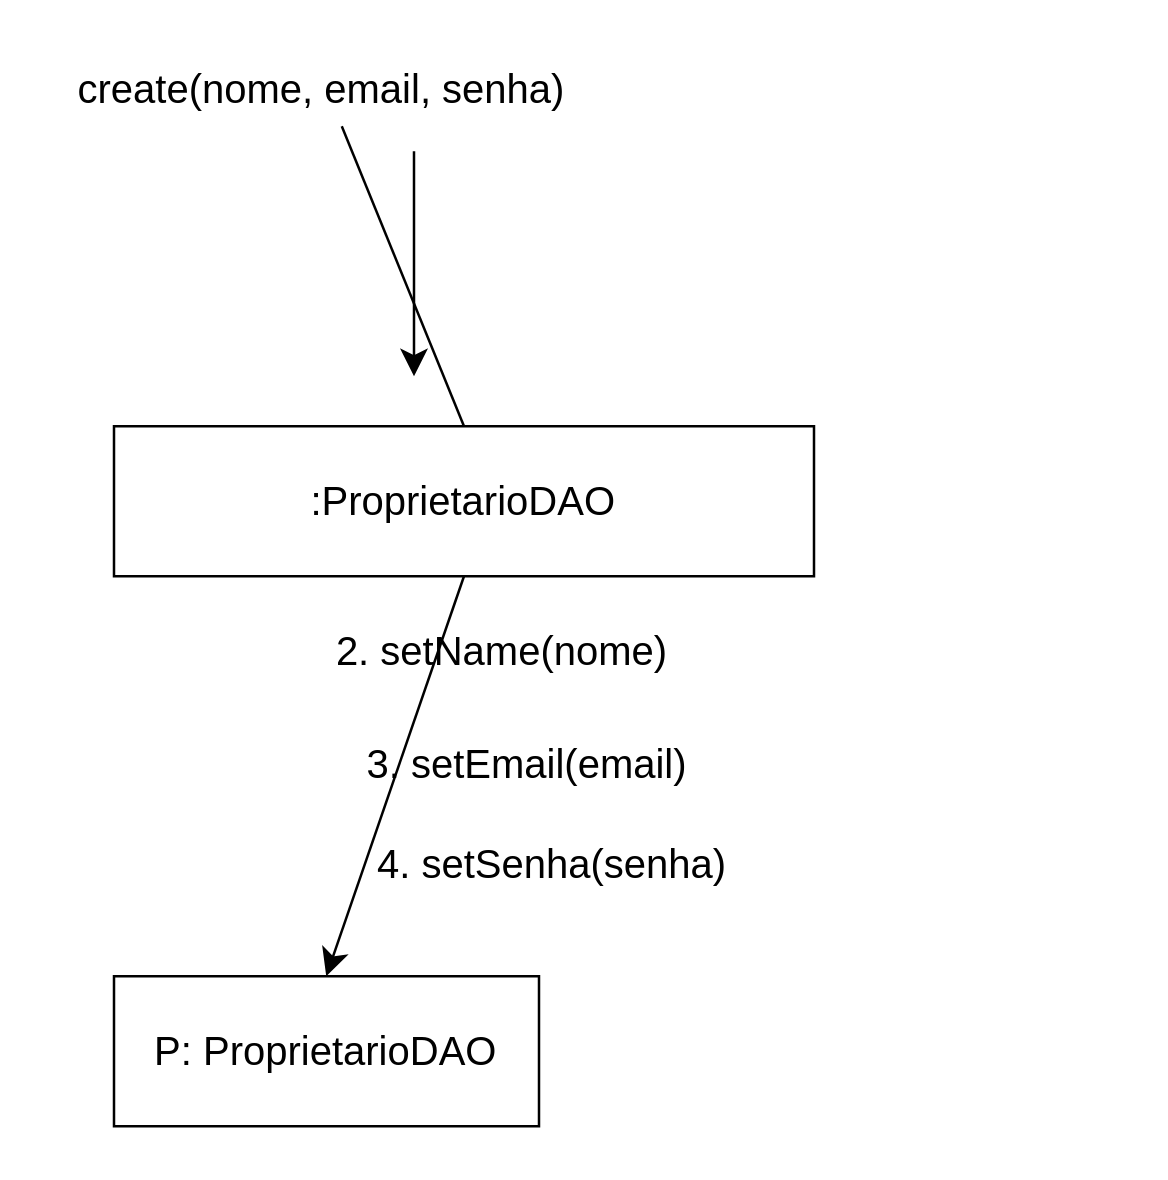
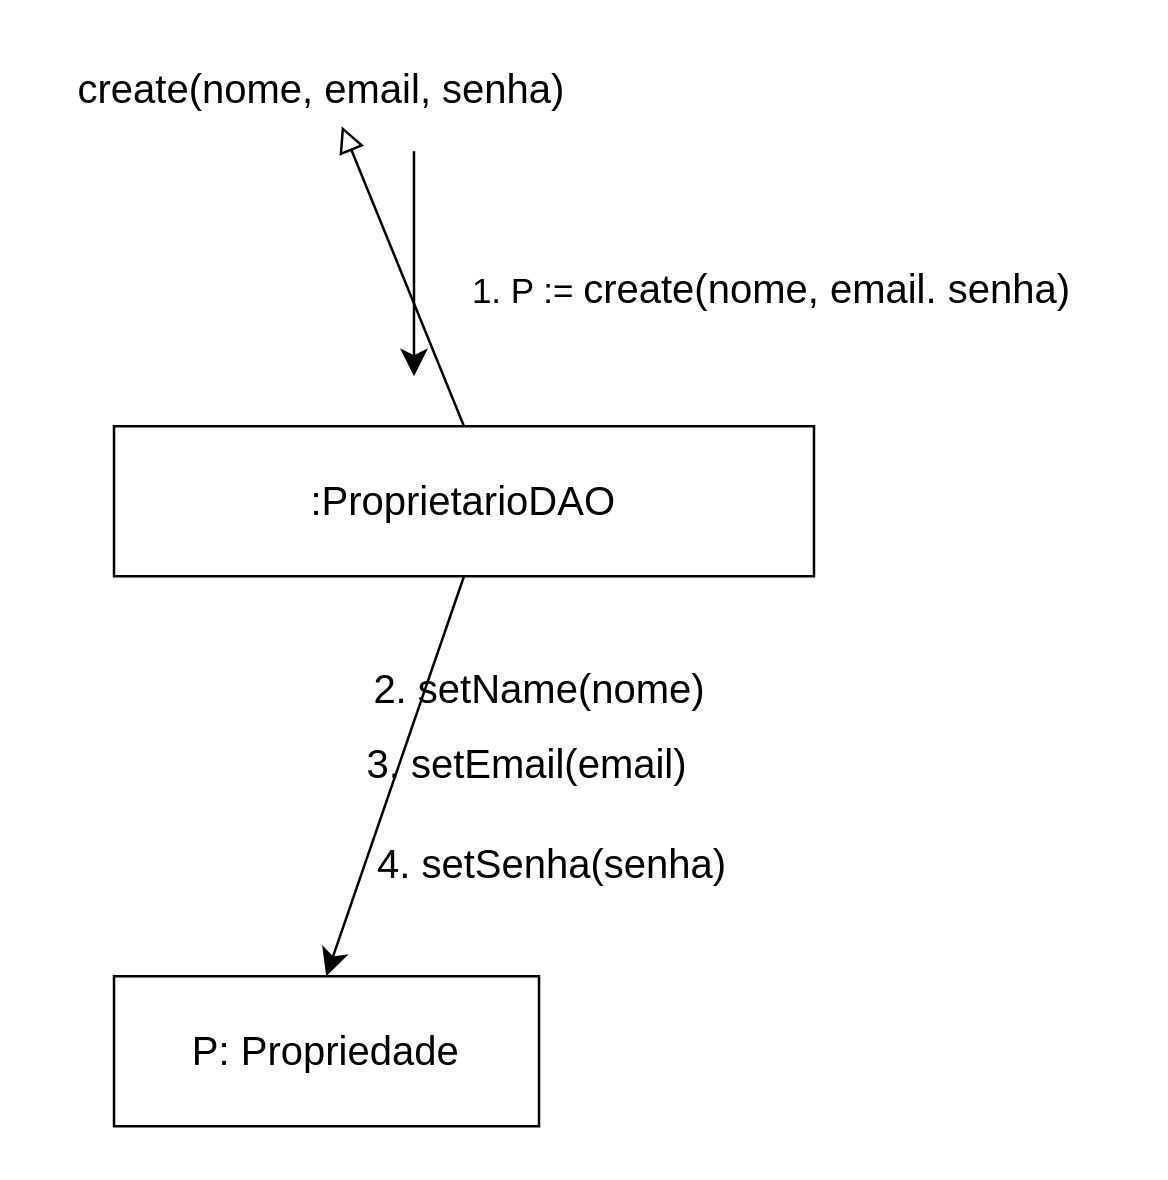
- <mxCell id="3" style="edgeStyle=none;curved=1;rounded=0;orthogonalLoop=1;jettySize=auto;html=1;exitX=0.5;exitY=0;exitDx=0;exitDy=0;fontSize=12;startSize=8;endSize=8;endArrow=none;endFill=0;" parent="1" source="4" target="5" edge="1"><mxGeometry relative="1" as="geometry" /></mxCell>
+ <mxCell id="3" style="edgeStyle=none;curved=1;rounded=0;orthogonalLoop=1;jettySize=auto;html=1;exitX=0.5;exitY=0;exitDx=0;exitDy=0;fontSize=12;startSize=8;endSize=8;endArrow=block;endFill=0;" parent="1" source="4" target="5" edge="1"><mxGeometry relative="1" as="geometry" /></mxCell>
+ <mxCell id="7" value="&lt;font style=&quot;font-size: 14px;&quot;&gt;1. P :=&amp;nbsp;&lt;/font&gt;create(nome, email. senha)&amp;nbsp;" style="text;html=1;align=center;verticalAlign=middle;resizable=0;points=[];autosize=1;strokeColor=none;fillColor=none;fontSize=16;" parent="1" vertex="1"><mxGeometry x="175" y="100" width="270" height="30" as="geometry" /></mxCell>
- <mxCell id="9" value="2. setName(nome)" style="text;html=1;align=center;verticalAlign=middle;resizable=0;points=[];autosize=1;strokeColor=none;fillColor=none;fontSize=16;" parent="1" vertex="1"><mxGeometry x="120" y="245" width="160" height="30" as="geometry" /></mxCell>
+ <mxCell id="9" value="2. setName(nome)" style="text;html=1;align=center;verticalAlign=middle;resizable=0;points=[];autosize=1;strokeColor=none;fillColor=none;fontSize=16;" parent="1" vertex="1"><mxGeometry x="135" y="260" width="160" height="30" as="geometry" /></mxCell>
- <mxCell id="8" value="P: ProprietarioDAO" style="rounded=0;whiteSpace=wrap;html=1;fontSize=16;" parent="1" vertex="1"><mxGeometry x="45" y="390" width="170" height="60" as="geometry" /></mxCell>
+ <mxCell id="8" value="P: Propriedade" style="rounded=0;whiteSpace=wrap;html=1;fontSize=16;" parent="1" vertex="1"><mxGeometry x="45" y="390" width="170" height="60" as="geometry" /></mxCell>
